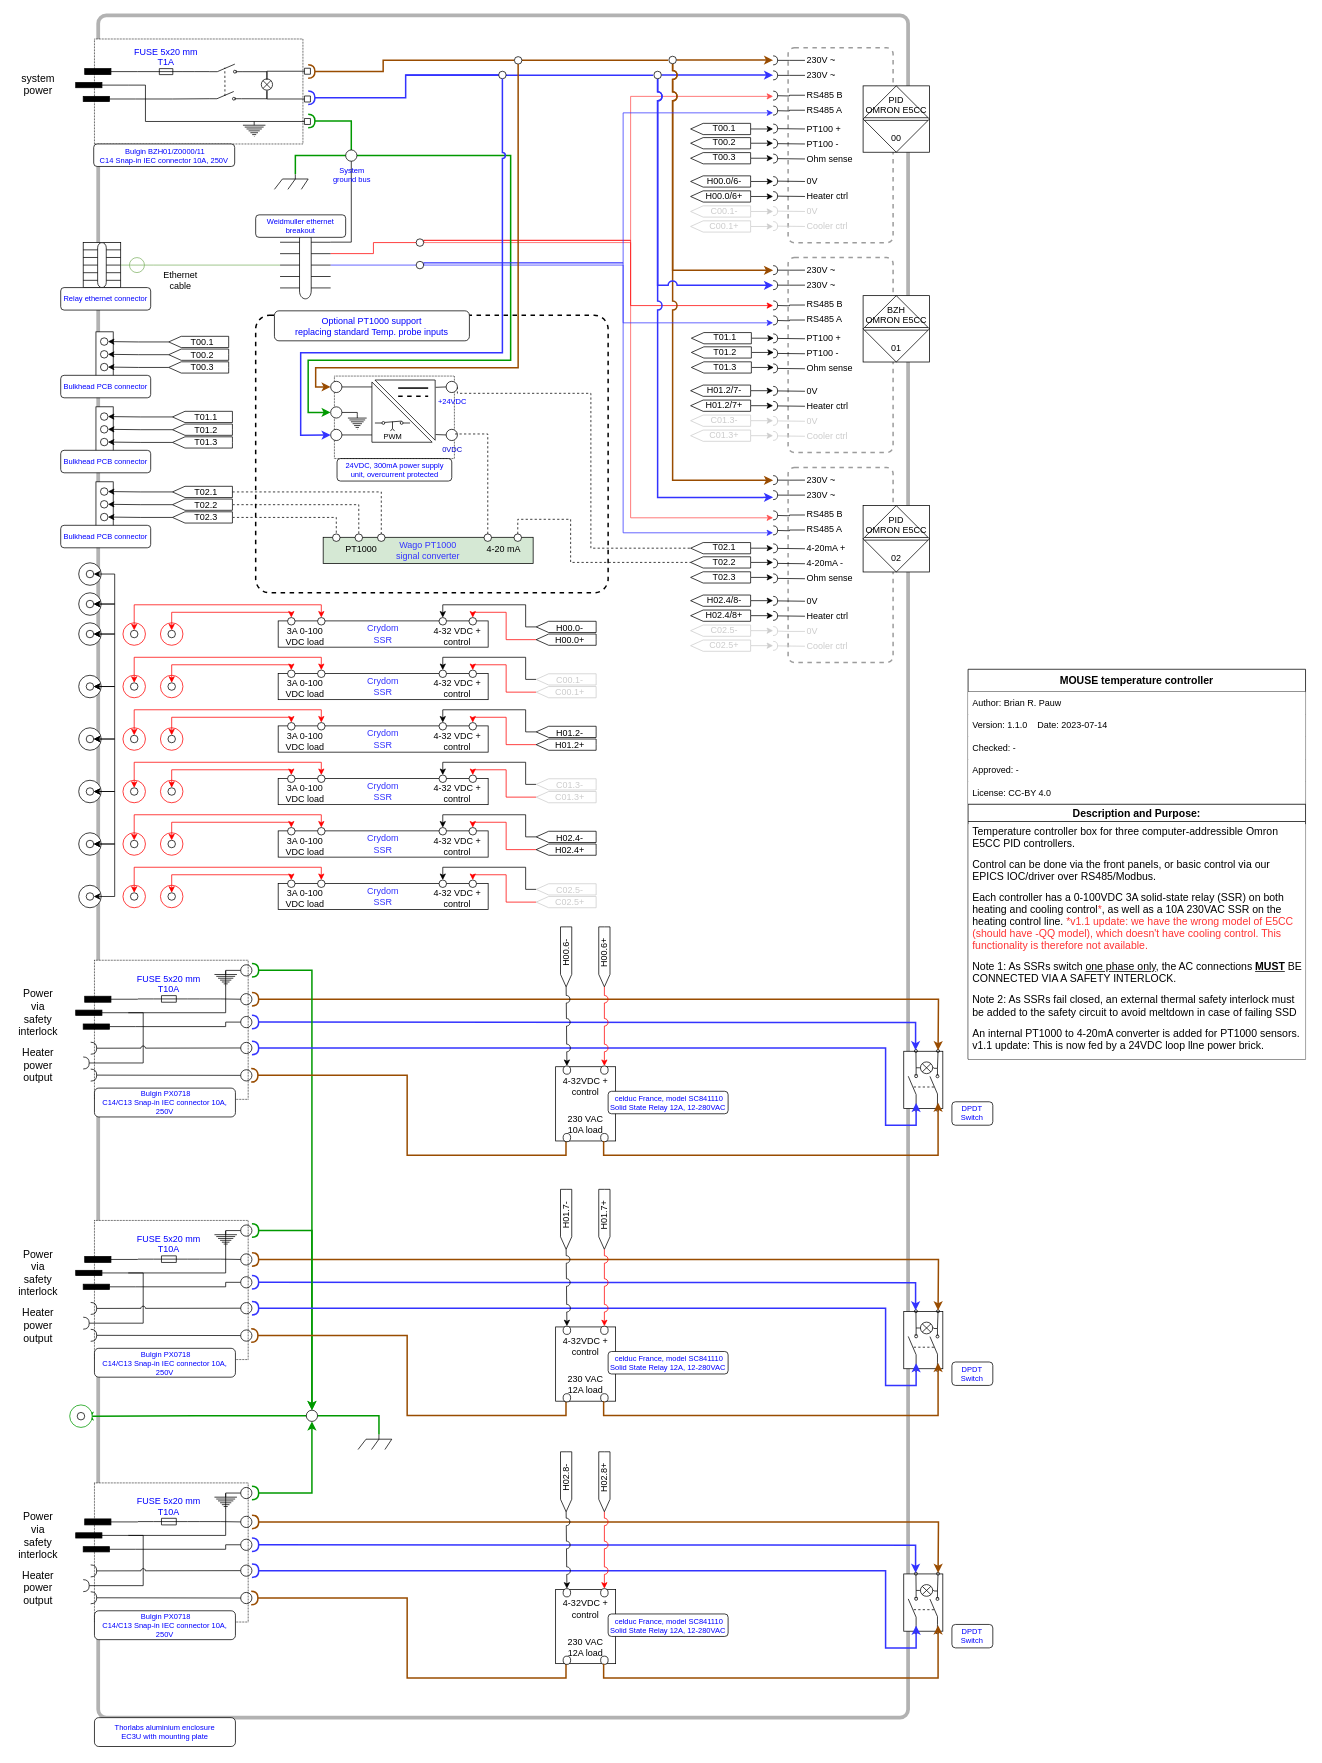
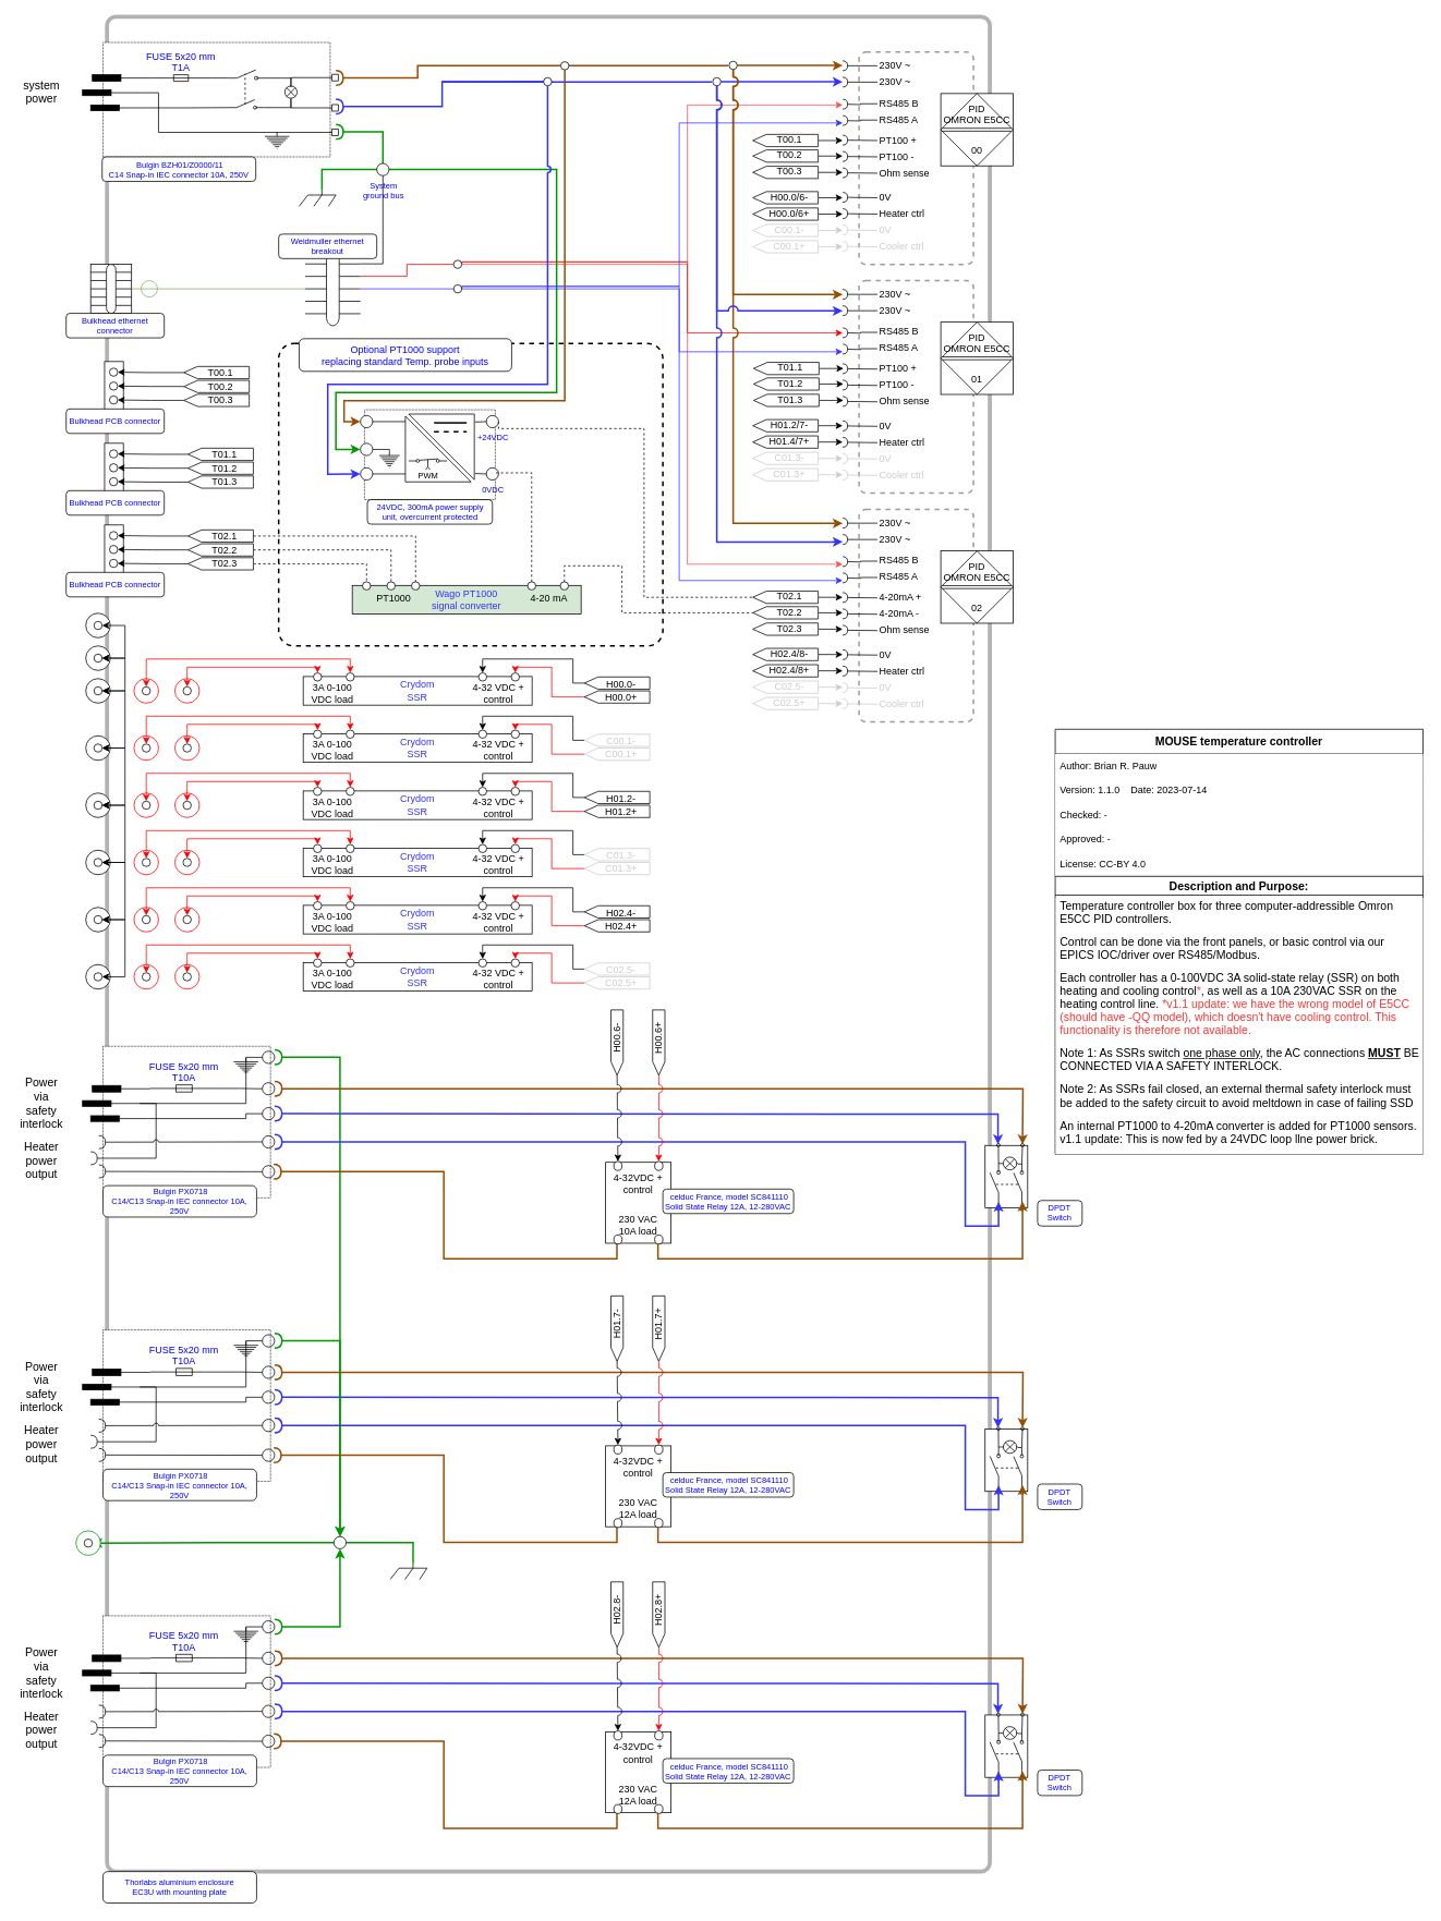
- <mxCell id="152" value="Ethernet cable" style="text;html=1;strokeColor=none;fillColor=none;align=center;verticalAlign=middle;whiteSpace=wrap;rounded=0;" parent="1" vertex="1"><mxGeometry x="210" y="359" width="60" height="30" as="geometry" /></mxCell>
- <mxCell id="149" value="&lt;font color=&quot;#0000ff&quot;&gt;Relay ethernet connector&lt;br&gt;&lt;/font&gt;" style="text;html=1;strokeColor=default;fillColor=default;align=center;verticalAlign=middle;whiteSpace=wrap;rounded=1;fontSize=10;strokeWidth=1;" parent="1" vertex="1"><mxGeometry y="383" width="120" height="30" as="geometry" x="80" /></mxCell>
+ <mxCell id="149" value="&lt;font color=&quot;#0000ff&quot;&gt;Bulkhead ethernet connector&lt;br&gt;&lt;/font&gt;" style="text;html=1;strokeColor=default;fillColor=default;align=center;verticalAlign=middle;whiteSpace=wrap;rounded=1;fontSize=10;strokeWidth=1;" parent="1" vertex="1"><mxGeometry y="383" width="120" height="30" as="geometry" x="80" /></mxCell>
- <mxCell id="86" value="&lt;table cellpadding=&quot;4&quot; cellspacing=&quot;0&quot; border=&quot;0&quot; style=&quot;font-size:1em;width:100%;height:width;&quot;&gt;&lt;tbody&gt;&lt;tr&gt;&lt;td&gt;BZH&lt;br&gt;OMRON E5CC&lt;br&gt;&lt;br&gt;&lt;/td&gt;&lt;/tr&gt;&lt;tr&gt;&lt;td&gt;01&lt;/td&gt;&lt;/tr&gt;&lt;/tbody&gt;&lt;/table&gt; " style="html=1;outlineConnect=0;align=center;dashed=0;aspect=fixed;shape=mxgraph.pid2inst.progLogCont;mounting=local" parent="84" vertex="1"><mxGeometry x="120" y="50.75" width="88.5" height="88.5" as="geometry" /></mxCell>
+ <mxCell id="86" value="&lt;table cellpadding=&quot;4&quot; cellspacing=&quot;0&quot; border=&quot;0&quot; style=&quot;font-size:1em;width:100%;height:width;&quot;&gt;&lt;tbody&gt;&lt;tr&gt;&lt;td&gt;PID&lt;br&gt;OMRON E5CC&lt;br&gt;&lt;br&gt;&lt;/td&gt;&lt;/tr&gt;&lt;tr&gt;&lt;td&gt;01&lt;/td&gt;&lt;/tr&gt;&lt;/tbody&gt;&lt;/table&gt; " style="html=1;outlineConnect=0;align=center;dashed=0;aspect=fixed;shape=mxgraph.pid2inst.progLogCont;mounting=local" parent="84" vertex="1"><mxGeometry x="120" y="50.75" width="88.5" height="88.5" as="geometry" /></mxCell>
- <mxCell id="309" value="H01.2/7+" style="text;html=1;strokeColor=none;fillColor=none;align=center;verticalAlign=middle;whiteSpace=wrap;rounded=0;" parent="306" vertex="1"><mxGeometry x="15" width="60" height="30" as="geometry" /></mxCell>
+ <mxCell id="309" value="H01.4/7+" style="text;html=1;strokeColor=none;fillColor=none;align=center;verticalAlign=middle;whiteSpace=wrap;rounded=0;" parent="306" vertex="1"><mxGeometry x="15" width="60" height="30" as="geometry" /></mxCell>
